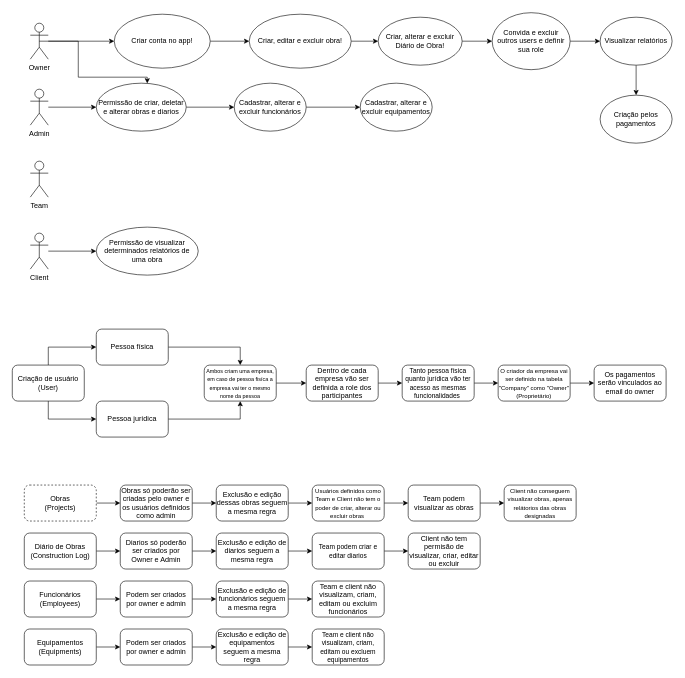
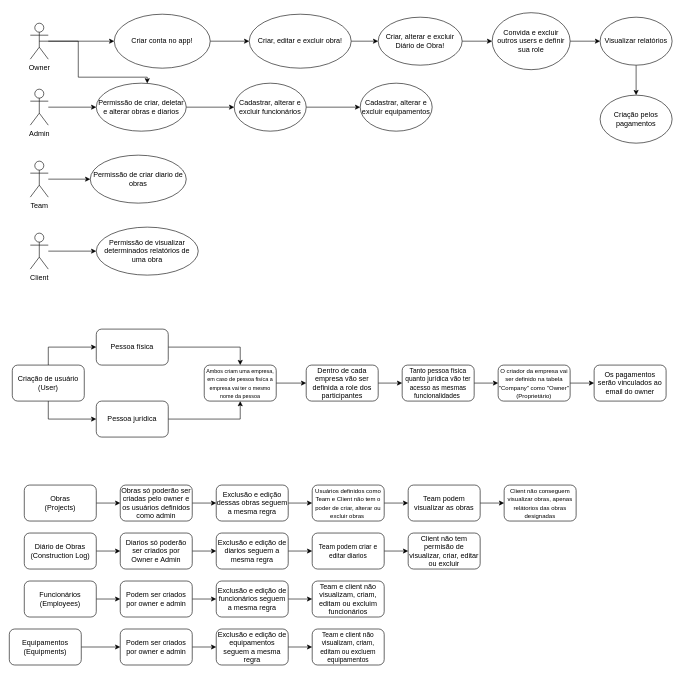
+ <mxCell id="7" value="" style="edgeStyle=orthogonalEdgeStyle;rounded=0;orthogonalLoop=1;jettySize=auto;html=1;" edge="1" parent="1" source="8" target="26"><mxGeometry relative="1" as="geometry" /></mxCell>
+ <mxCell id="26" value="Permissão de criar diario de obras" style="ellipse;whiteSpace=wrap;html=1;" vertex="1" parent="1"><mxGeometry x="150" y="258" width="160" height="80" as="geometry" /></mxCell>
- <mxCell id="46" value="&lt;div style=&quot;&quot;&gt;&lt;span style=&quot;background-color: initial;&quot;&gt;Obras &lt;br&gt;(Projects)&lt;/span&gt;&lt;/div&gt;" style="rounded=1;whiteSpace=wrap;html=1;align=center;dashed=1;" vertex="1" parent="1"><mxGeometry x="40" y="808" width="120" height="60" as="geometry" /></mxCell>
+ <mxCell id="46" value="&lt;div style=&quot;&quot;&gt;&lt;span style=&quot;background-color: initial;&quot;&gt;Obras &lt;br&gt;(Projects)&lt;/span&gt;&lt;/div&gt;" style="rounded=1;whiteSpace=wrap;html=1;align=center;" vertex="1" parent="1"><mxGeometry x="40" y="808" width="120" height="60" as="geometry" /></mxCell>
- <mxCell id="73" value="Equipamentos (Equipments)" style="rounded=1;whiteSpace=wrap;html=1;" vertex="1" parent="1"><mxGeometry x="40" y="1048" width="120" height="60" as="geometry" /></mxCell>
+ <mxCell id="73" value="Equipamentos (Equipments)" style="rounded=1;whiteSpace=wrap;html=1;" vertex="1" parent="1"><mxGeometry x="15" y="1048" width="120" height="60" as="geometry" /></mxCell>
